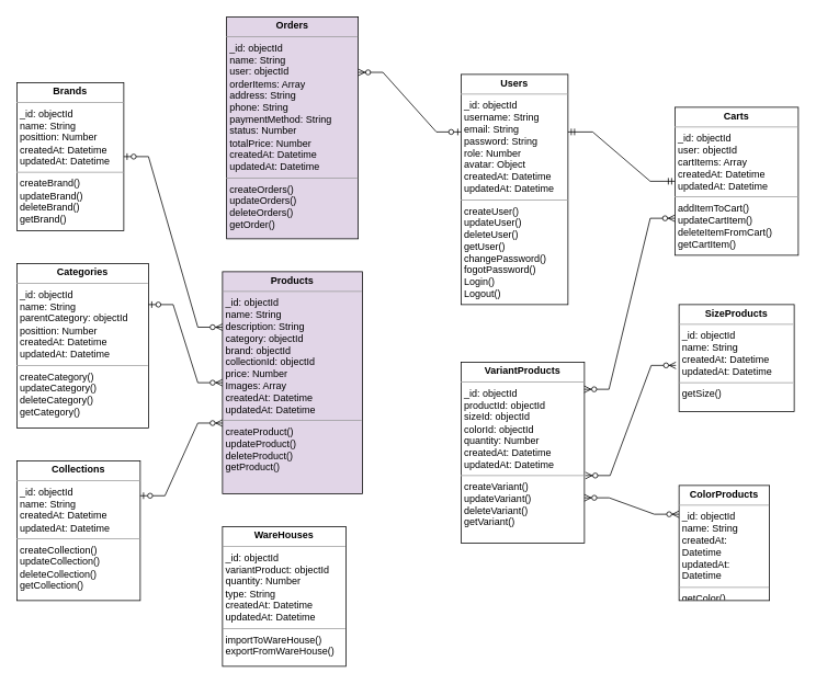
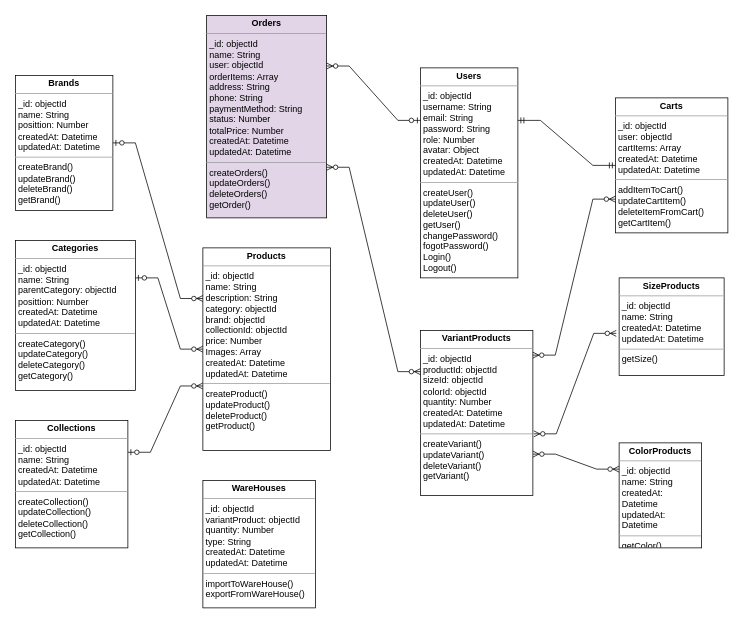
+ <mxCell id="21" value="" style="edgeStyle=entityRelationEdgeStyle;fontSize=12;html=1;endArrow=ERzeroToMany;endFill=1;startArrow=ERzeroToMany;rounded=0;exitX=1;exitY=0.75;exitDx=0;exitDy=0;entryX=0;entryY=0.25;entryDx=0;entryDy=0;" parent="1" source="11" target="8" edge="1"><mxGeometry width="100" height="100" relative="1" as="geometry"><mxPoint x="670" y="410" as="sourcePoint" /><mxPoint x="770" y="310" as="targetPoint" /><Array as="points"><mxPoint x="610" y="370" /></Array></mxGeometry></mxCell>
- <mxCell id="2" value="&lt;p style=&quot;margin:0px;margin-top:4px;text-align:center;&quot;&gt;&lt;b&gt;Products&lt;/b&gt;&lt;/p&gt;&lt;hr size=&quot;1&quot;&gt;&lt;p style=&quot;margin:0px;margin-left:4px;&quot;&gt;_id: objectId&lt;/p&gt;&lt;p style=&quot;margin:0px;margin-left:4px;&quot;&gt;name: String&lt;/p&gt;&lt;p style=&quot;margin:0px;margin-left:4px;&quot;&gt;description: String&lt;/p&gt;&lt;p style=&quot;margin:0px;margin-left:4px;&quot;&gt;category: objectId&lt;/p&gt;&lt;p style=&quot;margin:0px;margin-left:4px;&quot;&gt;brand: objectId&lt;/p&gt;&lt;p style=&quot;margin:0px;margin-left:4px;&quot;&gt;collectionId: objectId&lt;/p&gt;&lt;p style=&quot;margin:0px;margin-left:4px;&quot;&gt;price: Number&lt;/p&gt;&lt;p style=&quot;margin:0px;margin-left:4px;&quot;&gt;Images: Array&lt;/p&gt;&lt;p style=&quot;margin:0px;margin-left:4px;&quot;&gt;createdAt: Datetime&lt;/p&gt;&lt;p style=&quot;margin:0px;margin-left:4px;&quot;&gt;updatedAt: Datetime&lt;/p&gt;&lt;hr size=&quot;1&quot;&gt;&lt;p style=&quot;border-color: var(--border-color); margin: 0px 0px 0px 4px;&quot;&gt;createProduct()&lt;/p&gt;&lt;p style=&quot;border-color: var(--border-color); margin: 0px 0px 0px 4px;&quot;&gt;updateProduct()&lt;/p&gt;&lt;p style=&quot;border-color: var(--border-color); margin: 0px 0px 0px 4px;&quot;&gt;deleteProduct()&lt;/p&gt;&lt;p style=&quot;border-color: var(--border-color); margin: 0px 0px 0px 4px;&quot;&gt;getProduct()&lt;/p&gt;" style="verticalAlign=top;align=left;overflow=fill;fontSize=12;fontFamily=Helvetica;html=1;whiteSpace=wrap;fillColor=#e1d5e7;" parent="1" vertex="1"><mxGeometry x="270" y="330" width="170" height="270" as="geometry" /></mxCell>
+ <mxCell id="2" value="&lt;p style=&quot;margin:0px;margin-top:4px;text-align:center;&quot;&gt;&lt;b&gt;Products&lt;/b&gt;&lt;/p&gt;&lt;hr size=&quot;1&quot;&gt;&lt;p style=&quot;margin:0px;margin-left:4px;&quot;&gt;_id: objectId&lt;/p&gt;&lt;p style=&quot;margin:0px;margin-left:4px;&quot;&gt;name: String&lt;/p&gt;&lt;p style=&quot;margin:0px;margin-left:4px;&quot;&gt;description: String&lt;/p&gt;&lt;p style=&quot;margin:0px;margin-left:4px;&quot;&gt;category: objectId&lt;/p&gt;&lt;p style=&quot;margin:0px;margin-left:4px;&quot;&gt;brand: objectId&lt;/p&gt;&lt;p style=&quot;margin:0px;margin-left:4px;&quot;&gt;collectionId: objectId&lt;/p&gt;&lt;p style=&quot;margin:0px;margin-left:4px;&quot;&gt;price: Number&lt;/p&gt;&lt;p style=&quot;margin:0px;margin-left:4px;&quot;&gt;Images: Array&lt;/p&gt;&lt;p style=&quot;margin:0px;margin-left:4px;&quot;&gt;createdAt: Datetime&lt;/p&gt;&lt;p style=&quot;margin:0px;margin-left:4px;&quot;&gt;updatedAt: Datetime&lt;/p&gt;&lt;hr size=&quot;1&quot;&gt;&lt;p style=&quot;border-color: var(--border-color); margin: 0px 0px 0px 4px;&quot;&gt;createProduct()&lt;/p&gt;&lt;p style=&quot;border-color: var(--border-color); margin: 0px 0px 0px 4px;&quot;&gt;updateProduct()&lt;/p&gt;&lt;p style=&quot;border-color: var(--border-color); margin: 0px 0px 0px 4px;&quot;&gt;deleteProduct()&lt;/p&gt;&lt;p style=&quot;border-color: var(--border-color); margin: 0px 0px 0px 4px;&quot;&gt;getProduct()&lt;/p&gt;" style="verticalAlign=top;align=left;overflow=fill;fontSize=12;fontFamily=Helvetica;html=1;whiteSpace=wrap;" parent="1" vertex="1"><mxGeometry x="270" y="330" width="170" height="270" as="geometry" /></mxCell>
